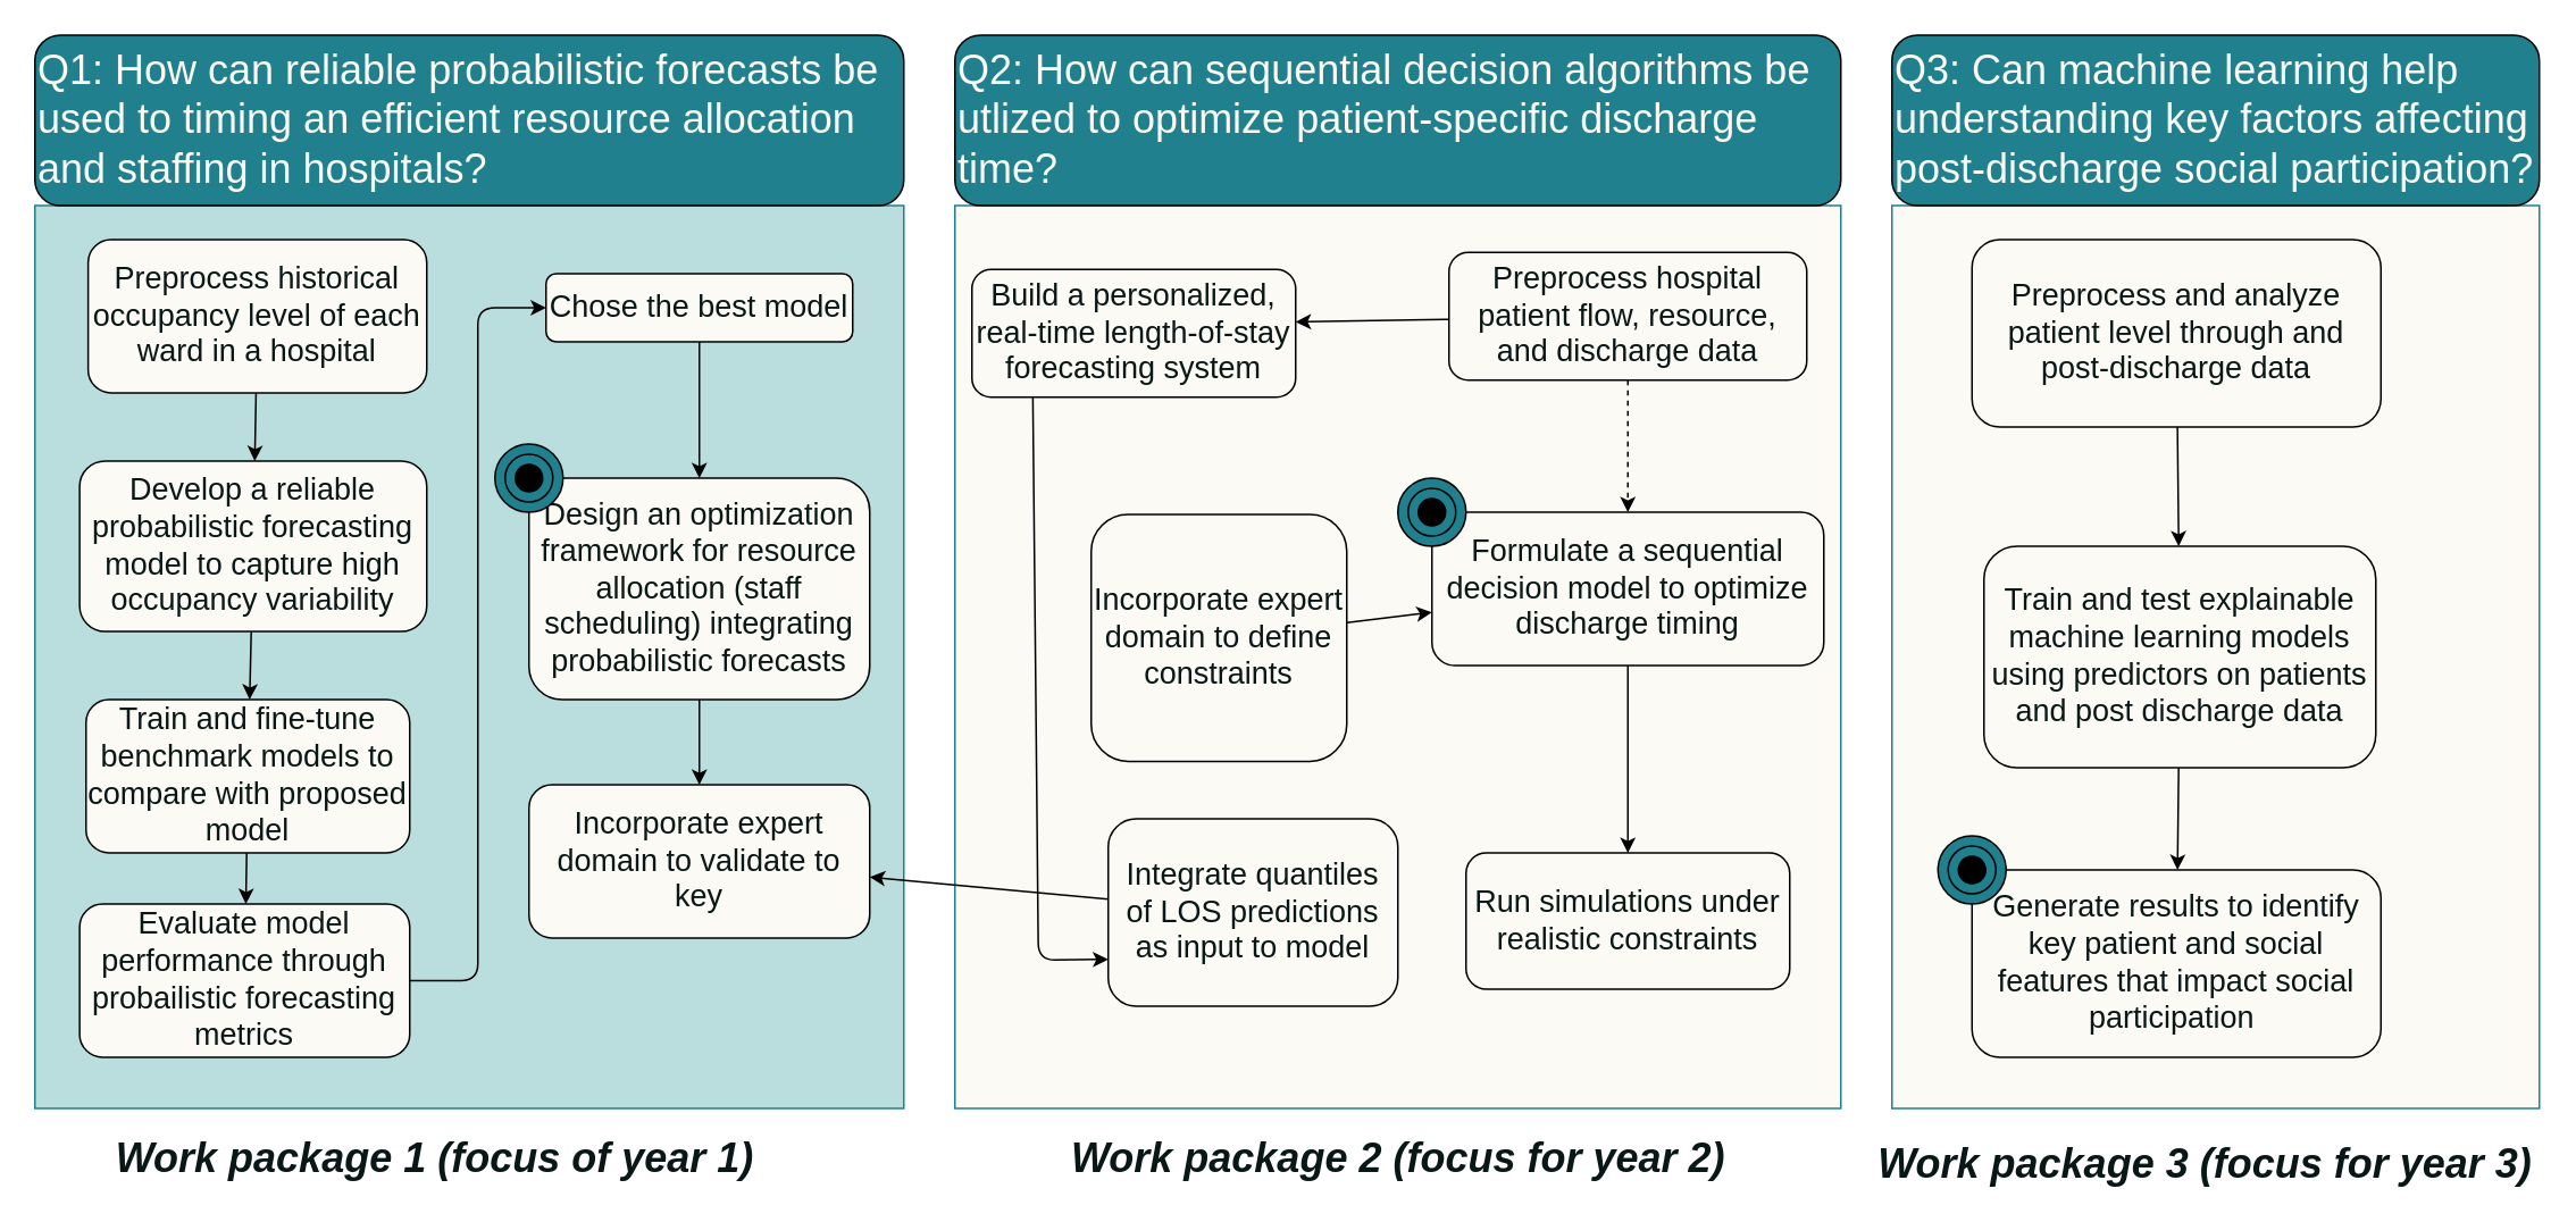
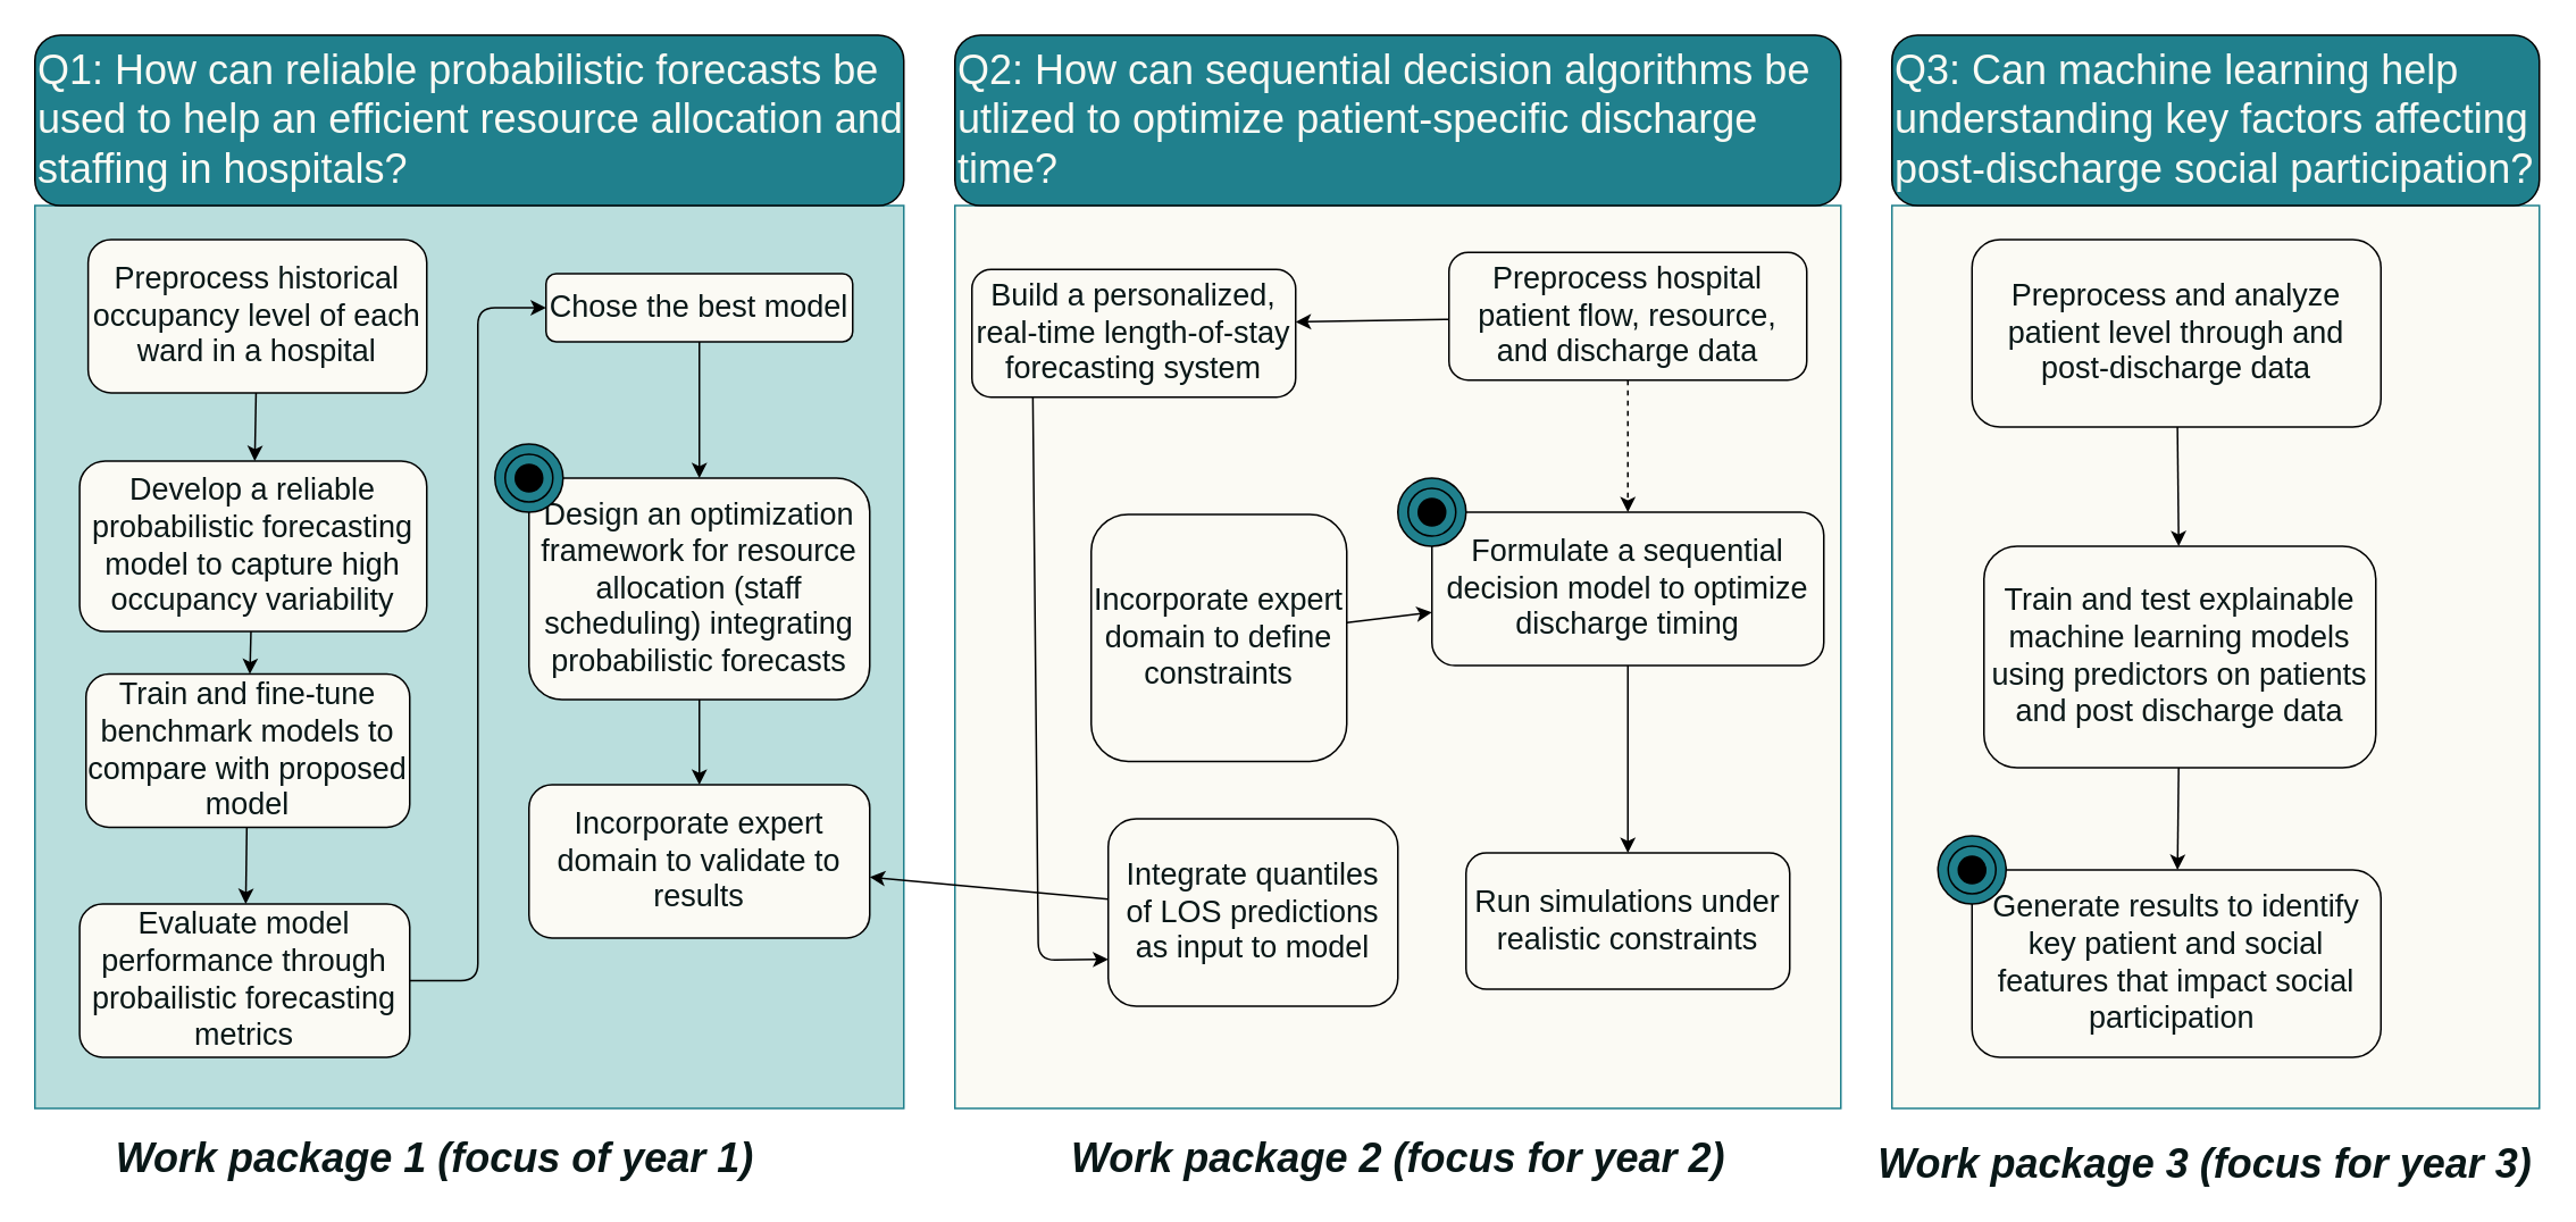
- <mxCell id="38" value="&lt;font style=&quot;font-size: 24px; color: rgb(251, 250, 244);&quot;&gt;Q1: How can reliable probabilistic forecasts be used to timing an efficient resource allocation and staffing in hospitals?&lt;/font&gt;" style="rounded=1;whiteSpace=wrap;html=1;align=left;fillColor=#20808D;" parent="1" vertex="1"><mxGeometry x="20" y="20" width="510" height="100" as="geometry" /></mxCell>
+ <mxCell id="38" value="&lt;font style=&quot;font-size: 24px; color: rgb(251, 250, 244);&quot;&gt;Q1: How can reliable probabilistic forecasts be used to help an efficient resource allocation and staffing in hospitals?&lt;/font&gt;" style="rounded=1;whiteSpace=wrap;html=1;align=left;fillColor=#20808D;" parent="1" vertex="1"><mxGeometry x="20" y="20" width="510" height="100" as="geometry" /></mxCell>
- <mxCell id="10" value="&lt;font style=&quot;color: rgb(9, 23, 23); font-size: 18px;&quot;&gt;Train and fine-tune benchmark models to compare with proposed model&lt;/font&gt;" style="whiteSpace=wrap;html=1;rounded=1;fillColor=#FBFAF4;" parent="1" vertex="1"><mxGeometry x="50" y="410" width="190" height="90" as="geometry" /></mxCell>
+ <mxCell id="10" value="&lt;font style=&quot;color: rgb(9, 23, 23); font-size: 18px;&quot;&gt;Train and fine-tune benchmark models to compare with proposed model&lt;/font&gt;" style="whiteSpace=wrap;html=1;rounded=1;fillColor=#FBFAF4;" parent="1" vertex="1"><mxGeometry x="50" y="395" width="190" height="90" as="geometry" /></mxCell>
- <mxCell id="13" value="&lt;font style=&quot;color: rgb(9, 23, 23); font-size: 18px;&quot;&gt;Incorporate expert domain to validate to key&lt;/font&gt;" style="rounded=1;whiteSpace=wrap;html=1;fillColor=#FBFAF4;" parent="1" vertex="1"><mxGeometry y="460" width="200" height="90" as="geometry" x="310" /></mxCell>
+ <mxCell id="13" value="&lt;font style=&quot;color: rgb(9, 23, 23); font-size: 18px;&quot;&gt;Incorporate expert domain to validate to results&lt;/font&gt;" style="rounded=1;whiteSpace=wrap;html=1;fillColor=#FBFAF4;" parent="1" vertex="1"><mxGeometry y="460" width="200" height="90" as="geometry" x="310" /></mxCell>
